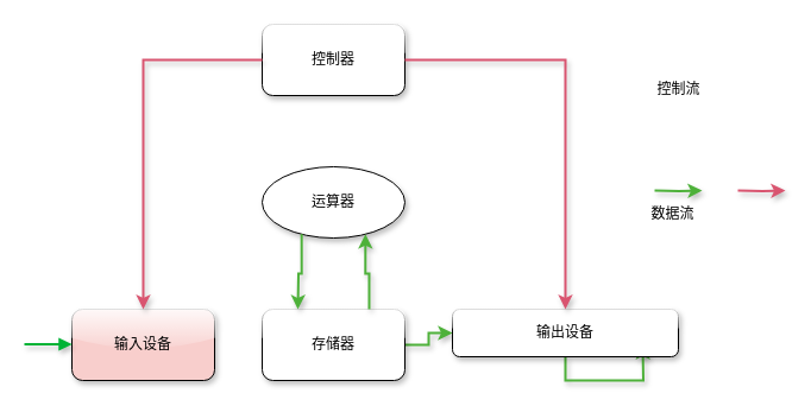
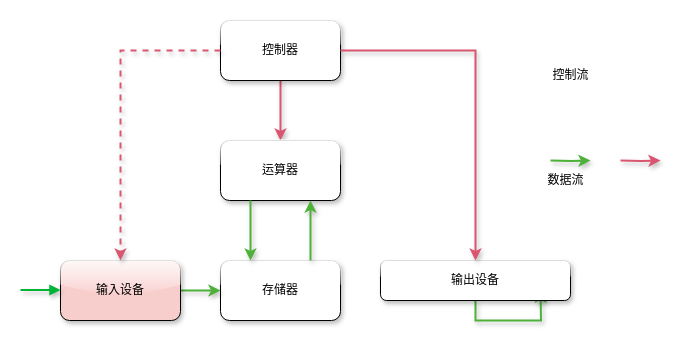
- <mxCell id="17" value="" style="edgeStyle=orthogonalEdgeStyle;rounded=0;orthogonalLoop=1;jettySize=auto;html=1;strokeColor=#D95570;strokeWidth=2;exitX=0;exitY=0.5;exitDx=0;exitDy=0;shadow=1;" edge="1" parent="1" source="3" target="8"><mxGeometry relative="1" as="geometry"><mxPoint x="80" y="90" as="sourcePoint" /><mxPoint x="120" y="90" as="targetPoint" /></mxGeometry></mxCell>
+ <mxCell id="17" value="" style="edgeStyle=orthogonalEdgeStyle;rounded=0;orthogonalLoop=1;jettySize=auto;html=1;strokeColor=#D95570;strokeWidth=2;exitX=0;exitY=0.5;exitDx=0;exitDy=0;shadow=1;dashed=1;" edge="1" parent="1" source="3" target="8"><mxGeometry relative="1" as="geometry"><mxPoint x="80" y="90" as="sourcePoint" /><mxPoint x="120" y="90" as="targetPoint" /></mxGeometry></mxCell>
+ <mxCell id="2" value="" style="edgeStyle=orthogonalEdgeStyle;rounded=0;orthogonalLoop=1;jettySize=auto;html=1;strokeColor=#D95570;strokeWidth=2;shadow=1;" edge="1" parent="1" source="3" target="4"><mxGeometry relative="1" as="geometry" /></mxCell>
- <mxCell id="4" value="运算器" style="ellipse;whiteSpace=wrap;html=1;glass=1;shadow=1;" vertex="1" parent="1"><mxGeometry x="220" y="140" width="120" height="60" as="geometry" /></mxCell>
+ <mxCell id="4" value="运算器" style="rounded=1;whiteSpace=wrap;html=1;glass=1;shadow=1;" vertex="1" parent="1"><mxGeometry x="220" y="140" width="120" height="60" as="geometry" /></mxCell>
+ <mxCell id="7" value="" style="edgeStyle=orthogonalEdgeStyle;rounded=0;orthogonalLoop=1;jettySize=auto;html=1;strokeColor=#4EB13A;strokeWidth=2;shadow=1;" edge="1" parent="1" source="8" target="6"><mxGeometry relative="1" as="geometry" /></mxCell>
- <mxCell id="5" value="" style="edgeStyle=orthogonalEdgeStyle;rounded=0;orthogonalLoop=1;jettySize=auto;html=1;strokeColor=#4EB13A;strokeWidth=2;shadow=1;" edge="1" parent="1" source="6" target="10"><mxGeometry relative="1" as="geometry" /></mxCell>
